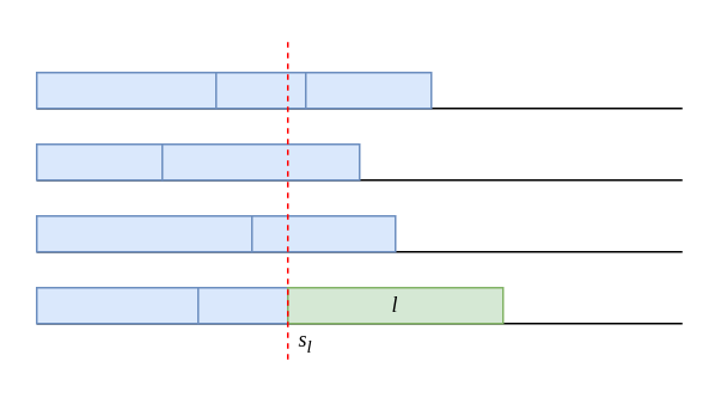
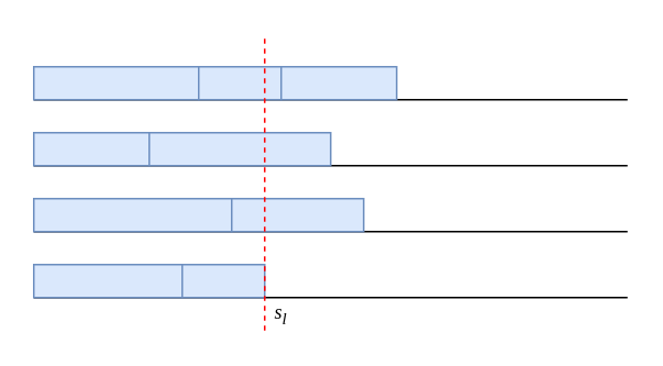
- <mxCell id="10" value="l" style="rounded=0;whiteSpace=wrap;html=1;fillColor=#d5e8d4;strokeColor=#82b366;fontFamily=Times New Roman;fontStyle=2" parent="1" vertex="1"><mxGeometry x="160" y="160" width="120" height="20" as="geometry" /></mxCell>
